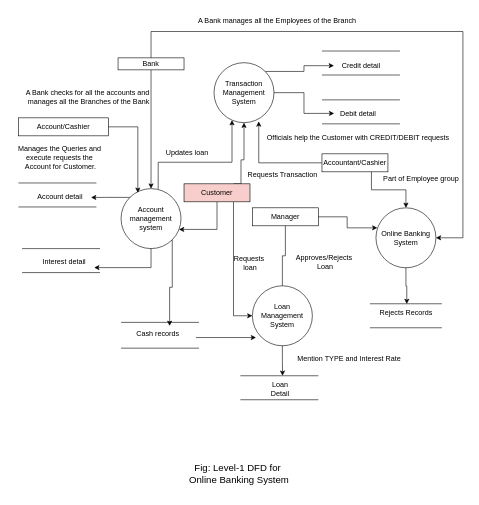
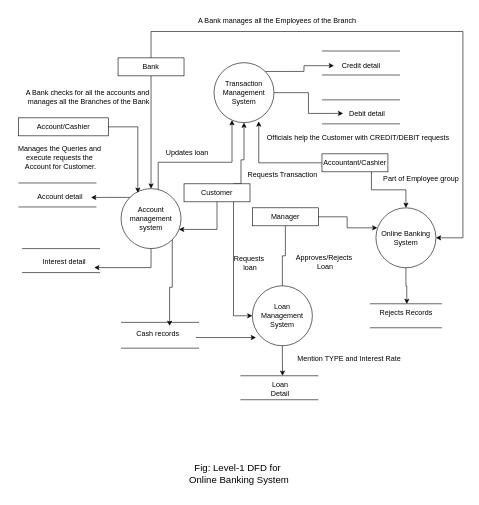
- <mxCell id="9" value="Bank" style="rounded=0;whiteSpace=wrap;html=1;" parent="1" vertex="1"><mxGeometry x="196" y="96" width="110" height="20" as="geometry" /></mxCell>
+ <mxCell id="9" value="Bank" style="rounded=0;whiteSpace=wrap;html=1;" parent="1" vertex="1"><mxGeometry x="196" y="96" width="110" height="30" as="geometry" /></mxCell>
- <mxCell id="27" value="Debit detail" style="text;html=1;align=center;verticalAlign=middle;resizable=0;points=[];autosize=1;strokeColor=none;fillColor=none;" parent="1" vertex="1"><mxGeometry x="556" y="174" width="80" height="30" as="geometry" /></mxCell>
+ <mxCell id="27" value="Debit detail" style="text;html=1;align=center;verticalAlign=middle;resizable=0;points=[];autosize=1;strokeColor=none;fillColor=none;" parent="1" vertex="1"><mxGeometry x="571" y="174" width="80" height="30" as="geometry" /></mxCell>
- <mxCell id="13" value="Customer" style="rounded=0;whiteSpace=wrap;html=1;fillColor=#f8cecc;" parent="1" vertex="1"><mxGeometry x="306" y="306" width="110" height="30" as="geometry" /></mxCell>
+ <mxCell id="13" value="Customer" style="rounded=0;whiteSpace=wrap;html=1;" parent="1" vertex="1"><mxGeometry x="306" y="306" width="110" height="30" as="geometry" /></mxCell>
